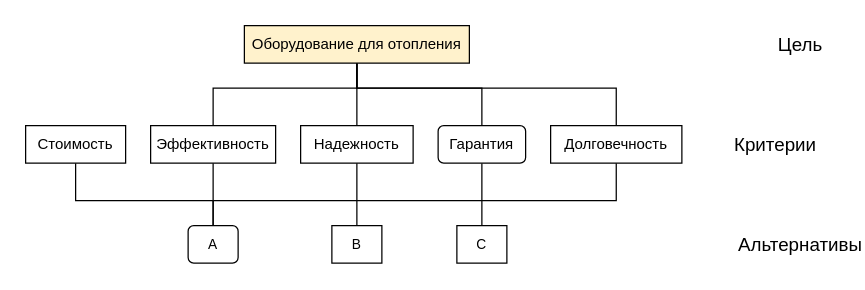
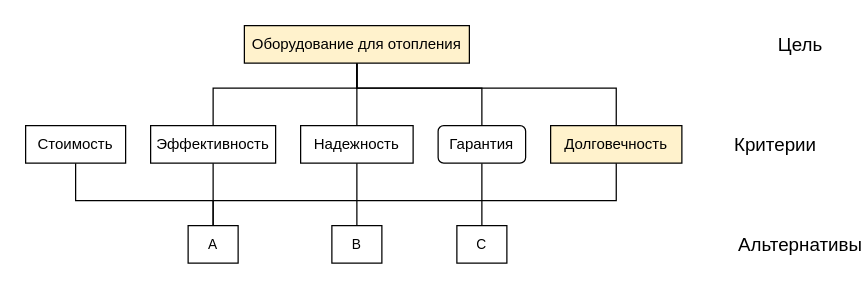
- <mxCell id="14" value="Долговечность" style="rounded=0;whiteSpace=wrap;html=1;" parent="1" vertex="1"><mxGeometry x="440" y="100" width="105" height="30" as="geometry" /></mxCell>
+ <mxCell id="14" value="Долговечность" style="rounded=0;whiteSpace=wrap;html=1;fillColor=#fff2cc;" parent="1" vertex="1"><mxGeometry x="440" y="100" width="105" height="30" as="geometry" /></mxCell>
- <mxCell id="17" value="А" style="whiteSpace=wrap;html=1;fontFamily=Helvetica;fontSize=11;fontColor=default;labelBackgroundColor=default;rounded=1;" parent="1" vertex="1"><mxGeometry x="150" y="180" width="40" height="30" as="geometry" /></mxCell>
+ <mxCell id="17" value="А" style="rounded=0;whiteSpace=wrap;html=1;fontFamily=Helvetica;fontSize=11;fontColor=default;labelBackgroundColor=default;" parent="1" vertex="1"><mxGeometry x="150" y="180" width="40" height="30" as="geometry" /></mxCell>
